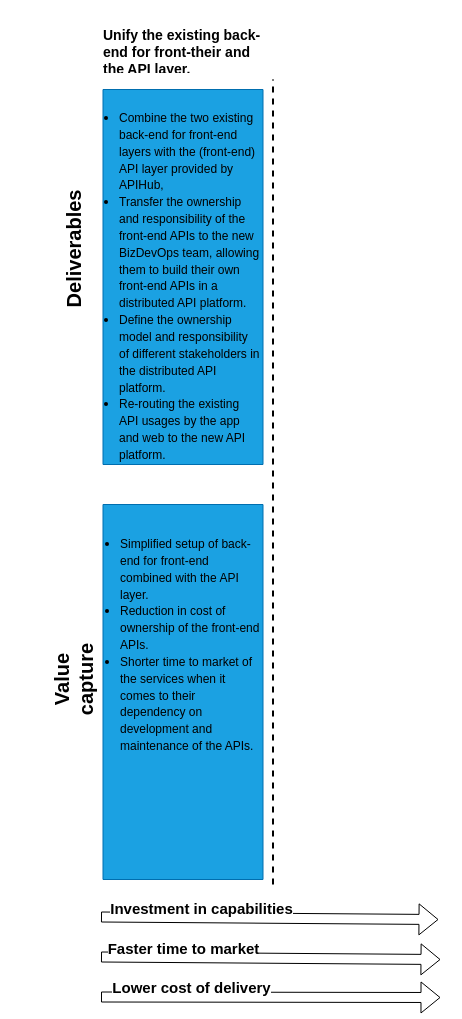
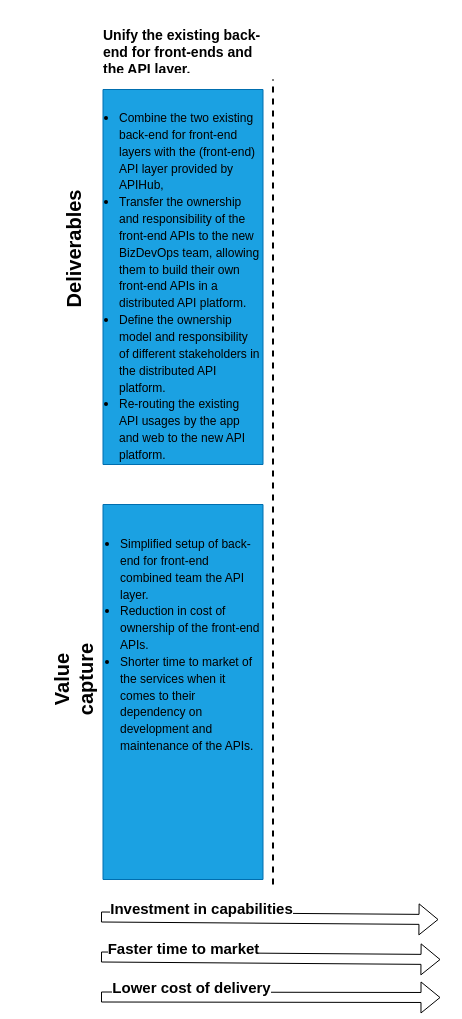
- <mxCell id="4" value="&lt;h3 style=&quot;margin-top: 0px;&quot;&gt;&lt;span style=&quot;font-size: 14px;&quot;&gt;Unify the existing back-end for front-their and the API layer.&lt;/span&gt;&lt;/h3&gt;" style="text;html=1;whiteSpace=wrap;overflow=hidden;rounded=0;" vertex="1" parent="1"><mxGeometry x="100.5" y="20.25" width="160" height="50" as="geometry" /></mxCell>
+ <mxCell id="4" value="&lt;h3 style=&quot;margin-top: 0px;&quot;&gt;&lt;span style=&quot;font-size: 14px;&quot;&gt;Unify the existing back-end for front-ends and the API layer.&lt;/span&gt;&lt;/h3&gt;" style="text;html=1;whiteSpace=wrap;overflow=hidden;rounded=0;" vertex="1" parent="1"><mxGeometry x="100.5" y="20.25" width="160" height="50" as="geometry" /></mxCell>
- <mxCell id="6" value="&lt;h3 style=&quot;margin-top: 0px;&quot;&gt;&lt;ul&gt;&lt;li&gt;&lt;span style=&quot;font-size: 12px; font-weight: 400;&quot;&gt;Simplified setup of back-end for front-end combined with the API layer.&lt;/span&gt;&lt;/li&gt;&lt;li&gt;&lt;span style=&quot;font-size: 12px; font-weight: 400;&quot;&gt;Reduction in cost of ownership of the front-end APIs.&lt;/span&gt;&lt;/li&gt;&lt;li&gt;&lt;span style=&quot;font-size: 12px; font-weight: 400;&quot;&gt;Shorter time to market of the services when it comes to their dependency on development and maintenance of the APIs.&lt;/span&gt;&lt;/li&gt;&lt;/ul&gt;&lt;/h3&gt;" style="text;html=1;whiteSpace=wrap;overflow=hidden;rounded=0;spacingLeft=-25;" vertex="1" parent="1"><mxGeometry x="102.5" y="514" width="160" height="232.5" as="geometry" /></mxCell>
+ <mxCell id="6" value="&lt;h3 style=&quot;margin-top: 0px;&quot;&gt;&lt;ul&gt;&lt;li&gt;&lt;span style=&quot;font-size: 12px; font-weight: 400;&quot;&gt;Simplified setup of back-end for front-end combined team the API layer.&lt;/span&gt;&lt;/li&gt;&lt;li&gt;&lt;span style=&quot;font-size: 12px; font-weight: 400;&quot;&gt;Reduction in cost of ownership of the front-end APIs.&lt;/span&gt;&lt;/li&gt;&lt;li&gt;&lt;span style=&quot;font-size: 12px; font-weight: 400;&quot;&gt;Shorter time to market of the services when it comes to their dependency on development and maintenance of the APIs.&lt;/span&gt;&lt;/li&gt;&lt;/ul&gt;&lt;/h3&gt;" style="text;html=1;whiteSpace=wrap;overflow=hidden;rounded=0;spacingLeft=-25;" vertex="1" parent="1"><mxGeometry x="102.5" y="514" width="160" height="232.5" as="geometry" /></mxCell>
